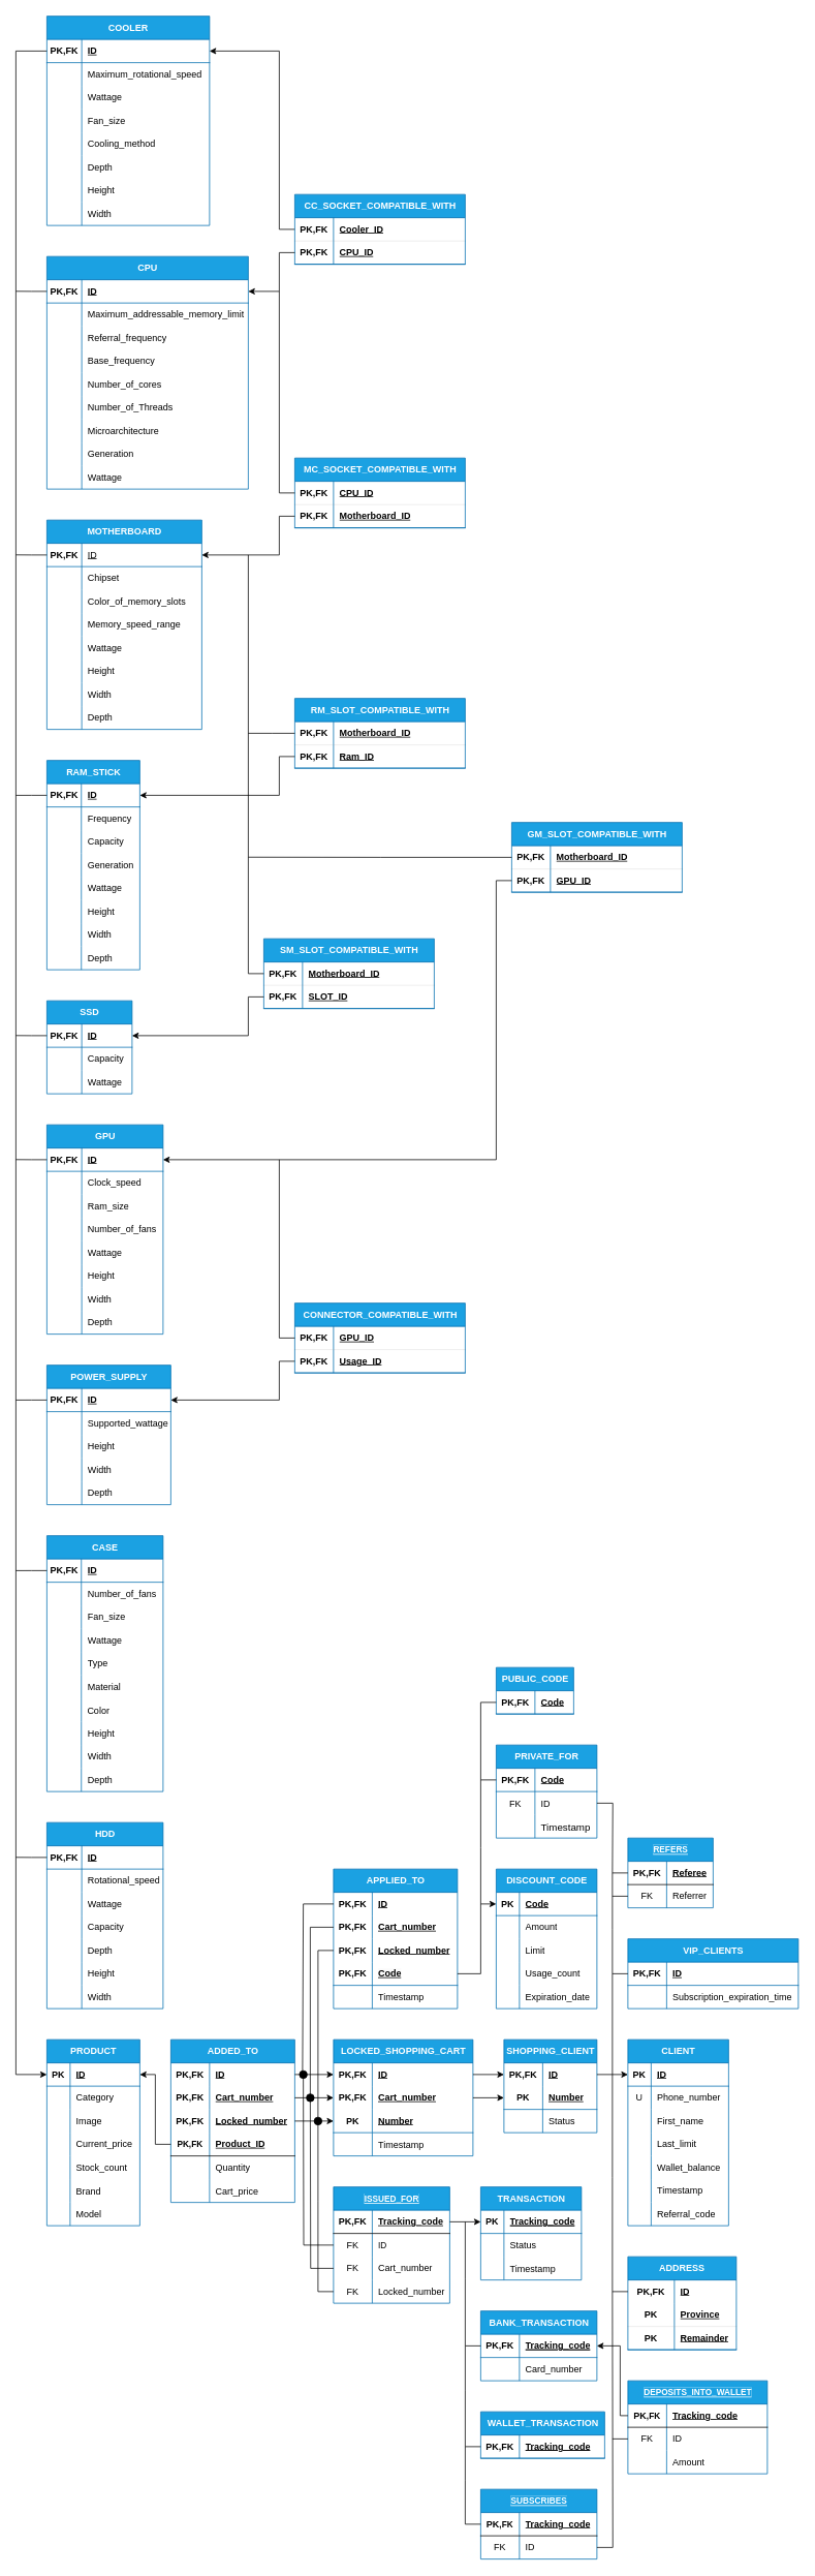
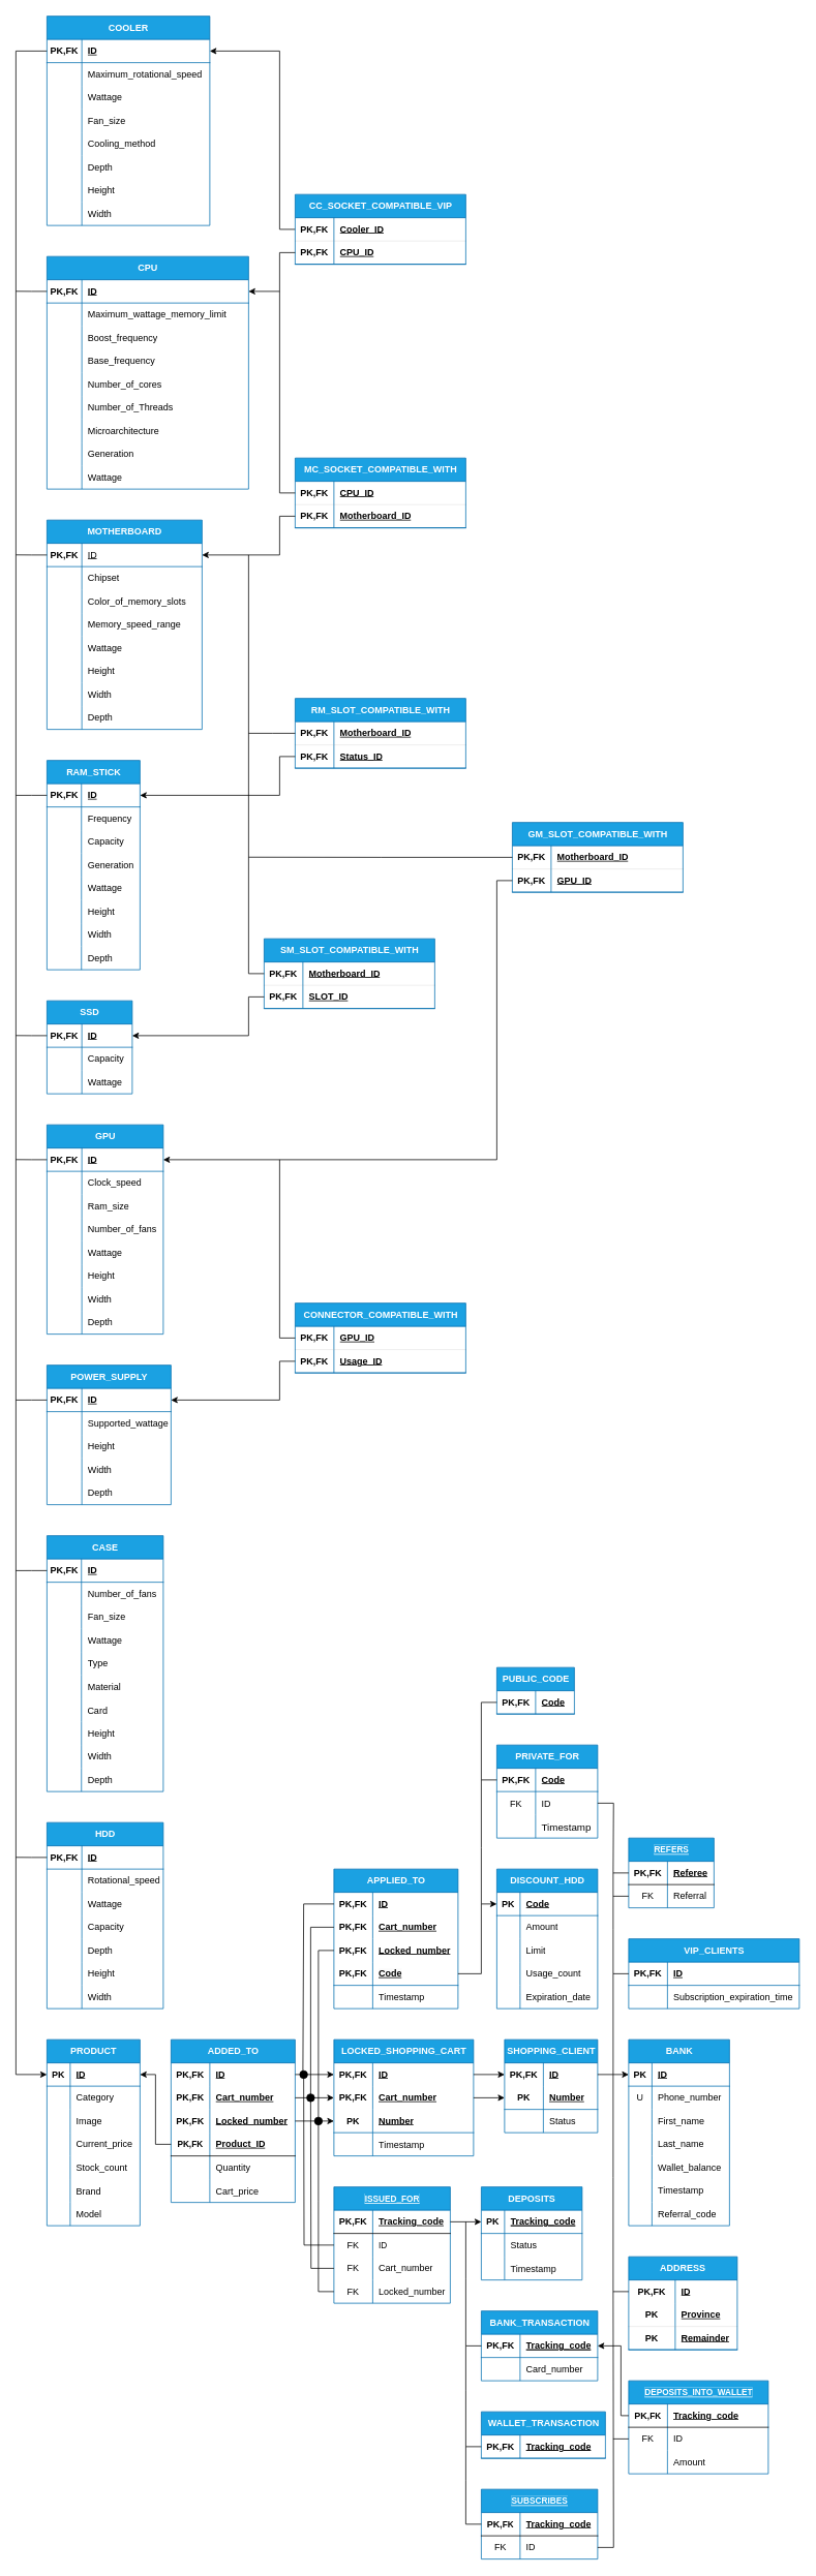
- <mxCell id="254" value="CC_SOCKET_COMPATIBLE_WITH" style="shape=table;startSize=30;container=1;collapsible=1;childLayout=tableLayout;fixedRows=1;rowLines=0;fontStyle=1;align=center;resizeLast=1;html=1;fillColor=#1ba1e2;strokeColor=#006EAF;fontColor=#ffffff;" parent="1" vertex="1"><mxGeometry x="380" y="250" width="220" height="90" as="geometry"><mxRectangle x="620" y="500" width="230" height="30" as="alternateBounds" /></mxGeometry></mxCell>
+ <mxCell id="254" value="CC_SOCKET_COMPATIBLE_VIP" style="shape=table;startSize=30;container=1;collapsible=1;childLayout=tableLayout;fixedRows=1;rowLines=0;fontStyle=1;align=center;resizeLast=1;html=1;fillColor=#1ba1e2;strokeColor=#006EAF;fontColor=#ffffff;" parent="1" vertex="1"><mxGeometry x="380" y="250" width="220" height="90" as="geometry"><mxRectangle x="620" y="500" width="230" height="30" as="alternateBounds" /></mxGeometry></mxCell>
- <mxCell id="65" value="&lt;font&gt;Maximum_addressable_memory_limit&lt;/font&gt;" style="shape=partialRectangle;connectable=0;fillColor=none;top=0;left=0;bottom=0;right=0;align=left;spacingLeft=6;overflow=hidden;whiteSpace=wrap;html=1;" parent="63" vertex="1"><mxGeometry x="45" width="215" height="30" as="geometry"><mxRectangle width="215" height="30" as="alternateBounds" /></mxGeometry></mxCell>
+ <mxCell id="65" value="&lt;font&gt;Maximum_wattage_memory_limit&lt;/font&gt;" style="shape=partialRectangle;connectable=0;fillColor=none;top=0;left=0;bottom=0;right=0;align=left;spacingLeft=6;overflow=hidden;whiteSpace=wrap;html=1;" parent="63" vertex="1"><mxGeometry x="45" width="215" height="30" as="geometry"><mxRectangle width="215" height="30" as="alternateBounds" /></mxGeometry></mxCell>
- <mxCell id="68" value="&lt;font&gt;&lt;span style=&quot;text-wrap-mode: nowrap;&quot;&gt;Referral_frequency&lt;/span&gt;&lt;/font&gt;" style="shape=partialRectangle;connectable=0;fillColor=none;top=0;left=0;bottom=0;right=0;align=left;spacingLeft=6;overflow=hidden;whiteSpace=wrap;html=1;" parent="66" vertex="1"><mxGeometry x="45" width="215" height="30" as="geometry"><mxRectangle width="215" height="30" as="alternateBounds" /></mxGeometry></mxCell>
+ <mxCell id="68" value="&lt;font&gt;&lt;span style=&quot;text-wrap-mode: nowrap;&quot;&gt;Boost_frequency&lt;/span&gt;&lt;/font&gt;" style="shape=partialRectangle;connectable=0;fillColor=none;top=0;left=0;bottom=0;right=0;align=left;spacingLeft=6;overflow=hidden;whiteSpace=wrap;html=1;" parent="66" vertex="1"><mxGeometry x="45" width="215" height="30" as="geometry"><mxRectangle width="215" height="30" as="alternateBounds" /></mxGeometry></mxCell>
- <mxCell id="354" value="&lt;span style=&quot;text-wrap-mode: nowrap;&quot;&gt;Ram_ID&lt;/span&gt;" style="shape=partialRectangle;connectable=0;fillColor=none;top=0;left=0;bottom=0;right=0;align=left;spacingLeft=6;fontStyle=5;overflow=hidden;whiteSpace=wrap;html=1;" parent="352" vertex="1"><mxGeometry x="50" width="170" height="30" as="geometry"><mxRectangle width="170" height="30" as="alternateBounds" /></mxGeometry></mxCell>
+ <mxCell id="354" value="&lt;span style=&quot;text-wrap-mode: nowrap;&quot;&gt;Status_ID&lt;/span&gt;" style="shape=partialRectangle;connectable=0;fillColor=none;top=0;left=0;bottom=0;right=0;align=left;spacingLeft=6;fontStyle=5;overflow=hidden;whiteSpace=wrap;html=1;" parent="352" vertex="1"><mxGeometry x="50" width="170" height="30" as="geometry"><mxRectangle width="170" height="30" as="alternateBounds" /></mxGeometry></mxCell>
- <mxCell id="199" value="Color" style="shape=partialRectangle;connectable=0;fillColor=none;top=0;left=0;bottom=0;right=0;align=left;spacingLeft=6;overflow=hidden;" parent="197" vertex="1"><mxGeometry x="44.5" width="105.5" height="30" as="geometry"><mxRectangle width="105.5" height="30" as="alternateBounds" /></mxGeometry></mxCell>
+ <mxCell id="199" value="Card" style="shape=partialRectangle;connectable=0;fillColor=none;top=0;left=0;bottom=0;right=0;align=left;spacingLeft=6;overflow=hidden;" parent="197" vertex="1"><mxGeometry x="44.5" width="105.5" height="30" as="geometry"><mxRectangle width="105.5" height="30" as="alternateBounds" /></mxGeometry></mxCell>
- <mxCell id="418" value="DISCOUNT_CODE" style="shape=table;startSize=30;container=1;collapsible=1;childLayout=tableLayout;fixedRows=1;rowLines=0;fontStyle=1;align=center;resizeLast=1;html=1;fillColor=#1ba1e2;fontColor=#ffffff;strokeColor=#006EAF;" parent="1" vertex="1"><mxGeometry x="640" y="2410" width="130" height="180" as="geometry" /></mxCell>
+ <mxCell id="418" value="DISCOUNT_HDD" style="shape=table;startSize=30;container=1;collapsible=1;childLayout=tableLayout;fixedRows=1;rowLines=0;fontStyle=1;align=center;resizeLast=1;html=1;fillColor=#1ba1e2;fontColor=#ffffff;strokeColor=#006EAF;" parent="1" vertex="1"><mxGeometry x="640" y="2410" width="130" height="180" as="geometry" /></mxCell>
- <mxCell id="447" value="&lt;font style=&quot;font-size: 12px;&quot;&gt;Referrer&lt;/font&gt;" style="shape=partialRectangle;connectable=0;fillColor=none;top=0;left=0;bottom=0;right=0;align=left;spacingLeft=6;overflow=hidden;whiteSpace=wrap;html=1;fontFamily=Helvetica;fontSize=11;fontColor=default;labelBackgroundColor=default;" parent="445" vertex="1"><mxGeometry x="50" width="60" height="30" as="geometry"><mxRectangle width="60" height="30" as="alternateBounds" /></mxGeometry></mxCell>
+ <mxCell id="447" value="&lt;font style=&quot;font-size: 12px;&quot;&gt;Referral&lt;/font&gt;" style="shape=partialRectangle;connectable=0;fillColor=none;top=0;left=0;bottom=0;right=0;align=left;spacingLeft=6;overflow=hidden;whiteSpace=wrap;html=1;fontFamily=Helvetica;fontSize=11;fontColor=default;labelBackgroundColor=default;" parent="445" vertex="1"><mxGeometry x="50" width="60" height="30" as="geometry"><mxRectangle width="60" height="30" as="alternateBounds" /></mxGeometry></mxCell>
- <mxCell id="299" value="CLIENT" style="shape=table;startSize=30;container=1;collapsible=1;childLayout=tableLayout;fixedRows=1;rowLines=0;fontStyle=1;align=center;resizeLast=1;html=1;fillColor=#1ba1e2;fontColor=#ffffff;strokeColor=#006EAF;" parent="1" vertex="1"><mxGeometry x="810" y="2630" width="130" height="240" as="geometry" /></mxCell>
+ <mxCell id="299" value="BANK" style="shape=table;startSize=30;container=1;collapsible=1;childLayout=tableLayout;fixedRows=1;rowLines=0;fontStyle=1;align=center;resizeLast=1;html=1;fillColor=#1ba1e2;fontColor=#ffffff;strokeColor=#006EAF;" parent="1" vertex="1"><mxGeometry x="810" y="2630" width="130" height="240" as="geometry" /></mxCell>
- <mxCell id="311" value="Last_limit" style="shape=partialRectangle;connectable=0;fillColor=none;top=0;left=0;bottom=0;right=0;align=left;spacingLeft=6;overflow=hidden;whiteSpace=wrap;html=1;" parent="309" vertex="1"><mxGeometry x="30" width="100" height="30" as="geometry"><mxRectangle width="100" height="30" as="alternateBounds" /></mxGeometry></mxCell>
+ <mxCell id="311" value="Last_name" style="shape=partialRectangle;connectable=0;fillColor=none;top=0;left=0;bottom=0;right=0;align=left;spacingLeft=6;overflow=hidden;whiteSpace=wrap;html=1;" parent="309" vertex="1"><mxGeometry x="30" width="100" height="30" as="geometry"><mxRectangle width="100" height="30" as="alternateBounds" /></mxGeometry></mxCell>
- <mxCell id="448" value="TRANSACTION" style="shape=table;startSize=30;container=1;collapsible=1;childLayout=tableLayout;fixedRows=1;rowLines=0;fontStyle=1;align=center;resizeLast=1;html=1;fillColor=#1ba1e2;fontColor=#ffffff;strokeColor=#006EAF;" parent="1" vertex="1"><mxGeometry x="620" y="2820" width="130" height="120" as="geometry" /></mxCell>
+ <mxCell id="448" value="DEPOSITS" style="shape=table;startSize=30;container=1;collapsible=1;childLayout=tableLayout;fixedRows=1;rowLines=0;fontStyle=1;align=center;resizeLast=1;html=1;fillColor=#1ba1e2;fontColor=#ffffff;strokeColor=#006EAF;" parent="1" vertex="1"><mxGeometry x="620" y="2820" width="130" height="120" as="geometry" /></mxCell>
